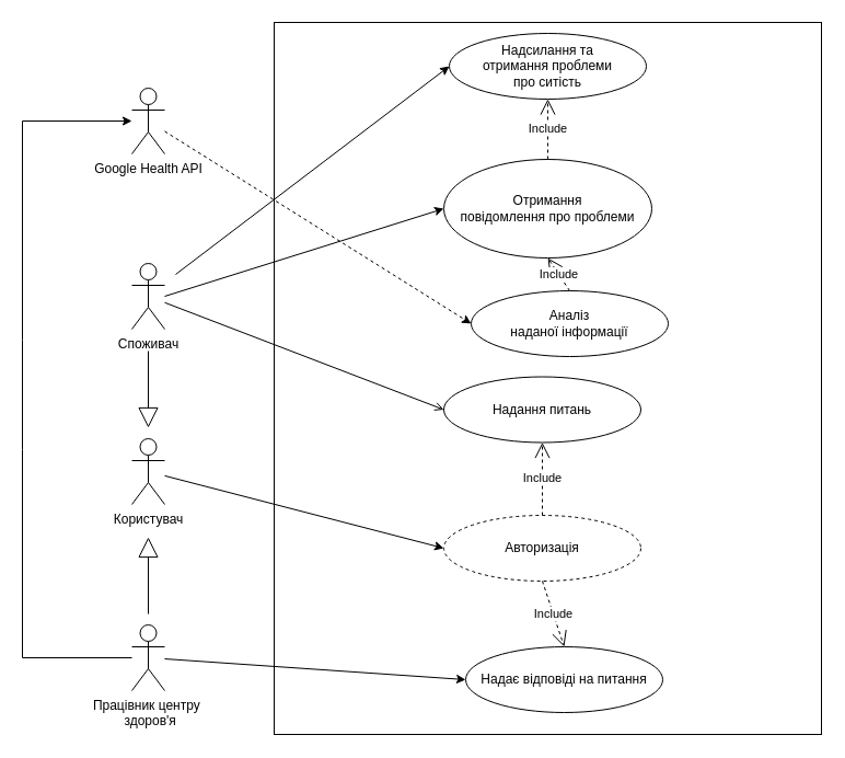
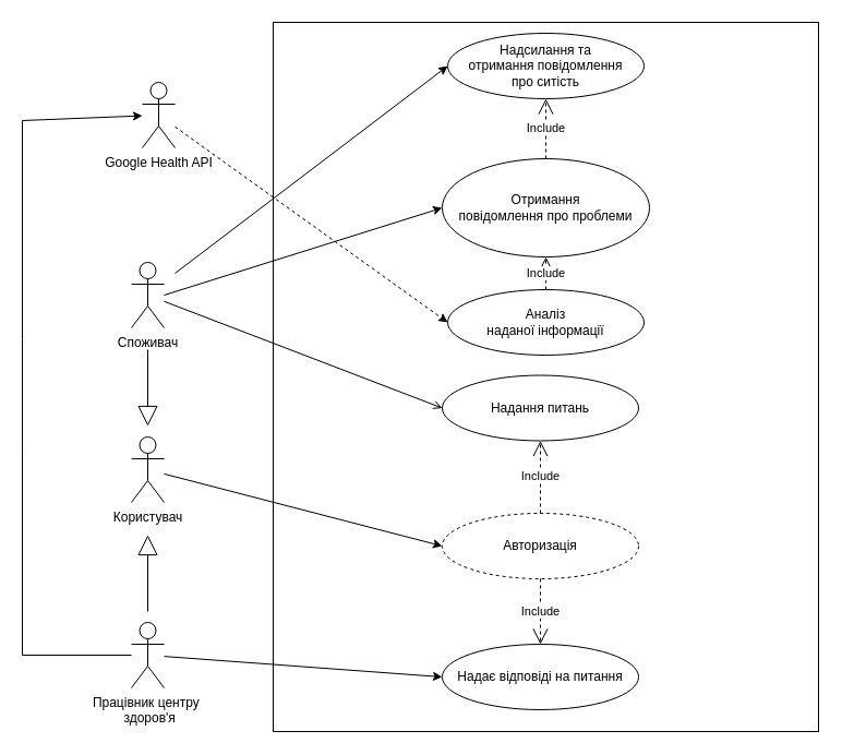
- <mxCell id="15" value="Надсилання та&lt;br&gt;отримання проблеми&lt;br&gt;про ситість " style="ellipse;whiteSpace=wrap;html=1;" vertex="1" parent="1"><mxGeometry x="410" y="30" width="180" height="60" as="geometry" /></mxCell>
+ <mxCell id="15" value="Надсилання та&lt;br&gt;отримання повідомлення&lt;br&gt;про ситість " style="ellipse;whiteSpace=wrap;html=1;" vertex="1" parent="1"><mxGeometry x="410" y="30" width="180" height="60" as="geometry" /></mxCell>
- <mxCell id="2" value="&lt;div&gt;Google Health API&lt;/div&gt;" style="shape=umlActor;verticalLabelPosition=bottom;verticalAlign=top;html=1;outlineConnect=0;" vertex="1" parent="1"><mxGeometry x="120" y="80" width="30" height="60" as="geometry" /></mxCell>
+ <mxCell id="2" value="&lt;div&gt;Google Health API&lt;/div&gt;" style="shape=umlActor;verticalLabelPosition=bottom;verticalAlign=top;html=1;outlineConnect=0;" vertex="1" parent="1"><mxGeometry x="130" y="75" width="30" height="60" as="geometry" /></mxCell>
- <mxCell id="13" value="Аналіз&lt;br&gt;наданої інформації" style="ellipse;whiteSpace=wrap;html=1;" vertex="1" parent="1"><mxGeometry x="430" y="265" width="180" height="60" as="geometry" /></mxCell>
+ <mxCell id="13" value="Аналіз&lt;br&gt;наданої інформації" style="ellipse;whiteSpace=wrap;html=1;" vertex="1" parent="1"><mxGeometry x="410" y="265" width="180" height="60" as="geometry" /></mxCell>
- <mxCell id="9" value="Надає відповіді на питання" style="ellipse;whiteSpace=wrap;html=1;" vertex="1" parent="1"><mxGeometry x="425" y="590" width="180" height="60" as="geometry" /></mxCell>
+ <mxCell id="9" value="Надає відповіді на питання" style="ellipse;whiteSpace=wrap;html=1;" vertex="1" parent="1"><mxGeometry x="405" y="590" width="180" height="60" as="geometry" /></mxCell>
